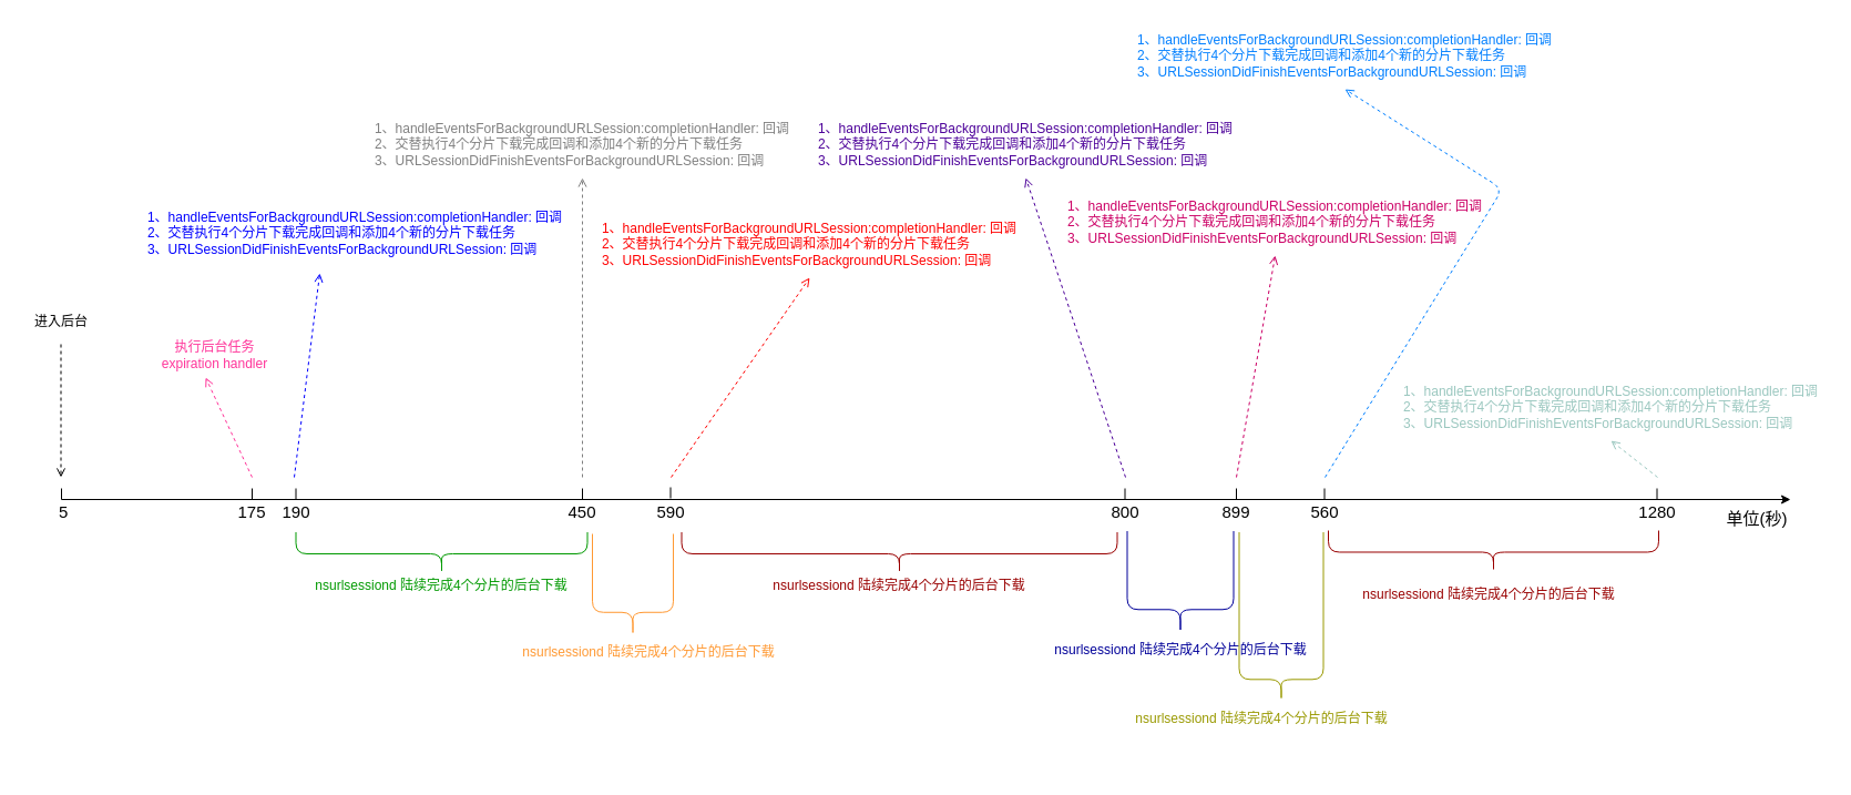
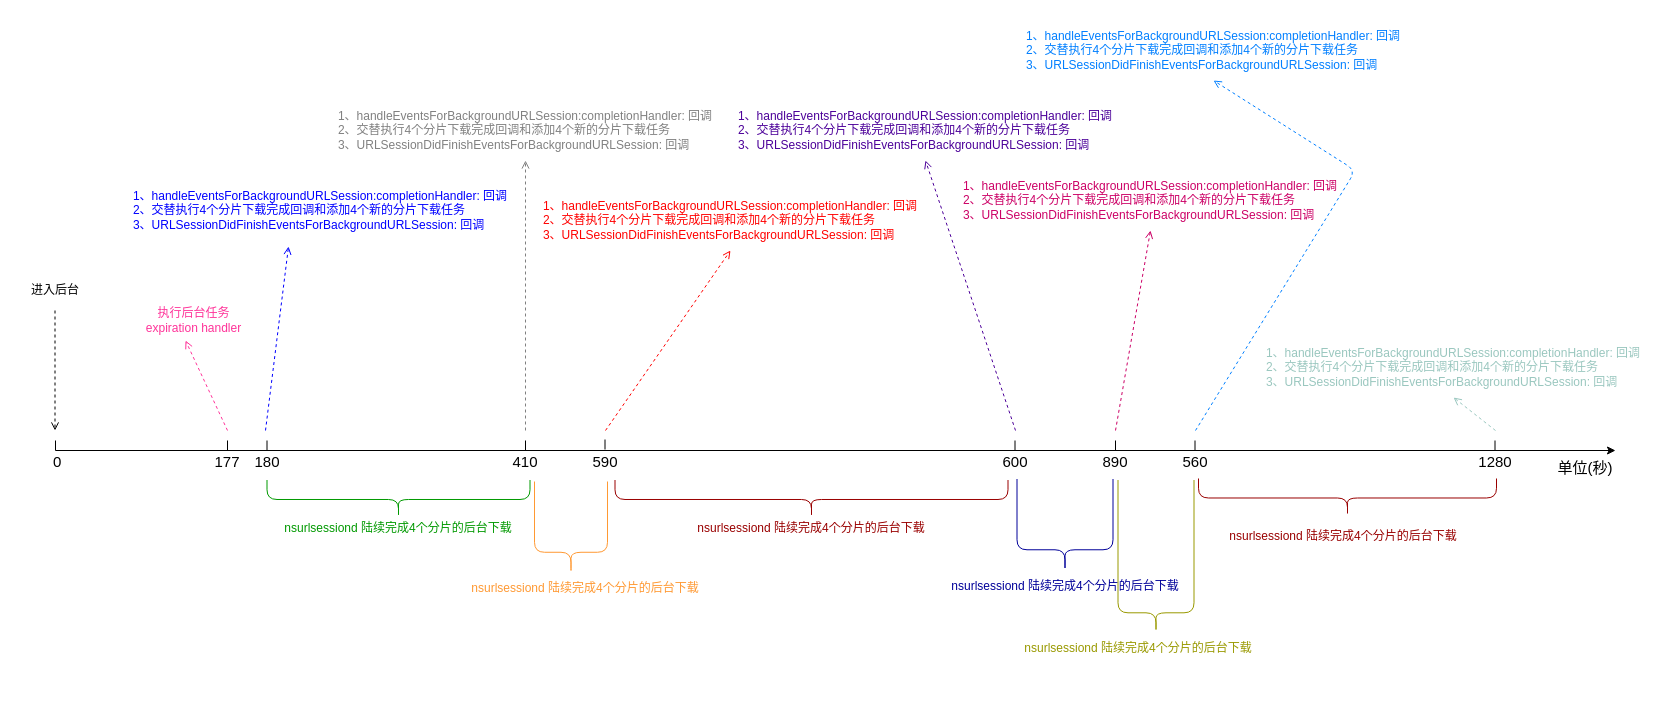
- <mxCell id="5" value="&lt;font style=&quot;font-size: 15px&quot;&gt;&amp;nbsp;5&lt;/font&gt;" style="text;html=1;strokeColor=none;fillColor=none;align=center;verticalAlign=middle;whiteSpace=wrap;rounded=0;" vertex="1" parent="1"><mxGeometry x="35" y="451" width="40" height="20" as="geometry" /></mxCell>
+ <mxCell id="5" value="&lt;font style=&quot;font-size: 15px&quot;&gt;&amp;nbsp;0&lt;/font&gt;" style="text;html=1;strokeColor=none;fillColor=none;align=center;verticalAlign=middle;whiteSpace=wrap;rounded=0;" vertex="1" parent="1"><mxGeometry x="35" y="451" width="40" height="20" as="geometry" /></mxCell>
- <mxCell id="9" value="&lt;font style=&quot;font-size: 15px&quot;&gt;175&lt;/font&gt;" style="text;html=1;strokeColor=none;fillColor=none;align=center;verticalAlign=middle;whiteSpace=wrap;rounded=0;" vertex="1" parent="1"><mxGeometry x="207" y="451" width="40" height="20" as="geometry" /></mxCell>
+ <mxCell id="9" value="&lt;font style=&quot;font-size: 15px&quot;&gt;177&lt;/font&gt;" style="text;html=1;strokeColor=none;fillColor=none;align=center;verticalAlign=middle;whiteSpace=wrap;rounded=0;" vertex="1" parent="1"><mxGeometry x="207" y="451" width="40" height="20" as="geometry" /></mxCell>
- <mxCell id="6" value="&lt;font style=&quot;font-size: 15px&quot;&gt;190&lt;/font&gt;" style="text;html=1;strokeColor=none;fillColor=none;align=center;verticalAlign=middle;whiteSpace=wrap;rounded=0;" vertex="1" parent="1"><mxGeometry x="247" y="451" width="40" height="20" as="geometry" /></mxCell>
+ <mxCell id="6" value="&lt;font style=&quot;font-size: 15px&quot;&gt;180&lt;/font&gt;" style="text;html=1;strokeColor=none;fillColor=none;align=center;verticalAlign=middle;whiteSpace=wrap;rounded=0;" vertex="1" parent="1"><mxGeometry x="247" y="451" width="40" height="20" as="geometry" /></mxCell>
- <mxCell id="16" value="&lt;font style=&quot;font-size: 15px&quot;&gt;450&lt;/font&gt;" style="text;html=1;strokeColor=none;fillColor=none;align=center;verticalAlign=middle;whiteSpace=wrap;rounded=0;" vertex="1" parent="1"><mxGeometry x="505" y="451" width="40" height="20" as="geometry" /></mxCell>
+ <mxCell id="16" value="&lt;font style=&quot;font-size: 15px&quot;&gt;410&lt;/font&gt;" style="text;html=1;strokeColor=none;fillColor=none;align=center;verticalAlign=middle;whiteSpace=wrap;rounded=0;" vertex="1" parent="1"><mxGeometry x="505" y="451" width="40" height="20" as="geometry" /></mxCell>
- <mxCell id="27" value="&lt;font style=&quot;font-size: 15px&quot;&gt;800&lt;/font&gt;" style="text;html=1;strokeColor=none;fillColor=none;align=center;verticalAlign=middle;whiteSpace=wrap;rounded=0;" vertex="1" parent="1"><mxGeometry x="995" y="451" width="40" height="20" as="geometry" /></mxCell>
+ <mxCell id="27" value="&lt;font style=&quot;font-size: 15px&quot;&gt;600&lt;/font&gt;" style="text;html=1;strokeColor=none;fillColor=none;align=center;verticalAlign=middle;whiteSpace=wrap;rounded=0;" vertex="1" parent="1"><mxGeometry x="995" y="451" width="40" height="20" as="geometry" /></mxCell>
- <mxCell id="33" value="&lt;font style=&quot;font-size: 15px&quot;&gt;899&lt;/font&gt;" style="text;html=1;strokeColor=none;fillColor=none;align=center;verticalAlign=middle;whiteSpace=wrap;rounded=0;" vertex="1" parent="1"><mxGeometry x="1095" y="451" width="40" height="20" as="geometry" /></mxCell>
+ <mxCell id="33" value="&lt;font style=&quot;font-size: 15px&quot;&gt;890&lt;/font&gt;" style="text;html=1;strokeColor=none;fillColor=none;align=center;verticalAlign=middle;whiteSpace=wrap;rounded=0;" vertex="1" parent="1"><mxGeometry x="1095" y="451" width="40" height="20" as="geometry" /></mxCell>
